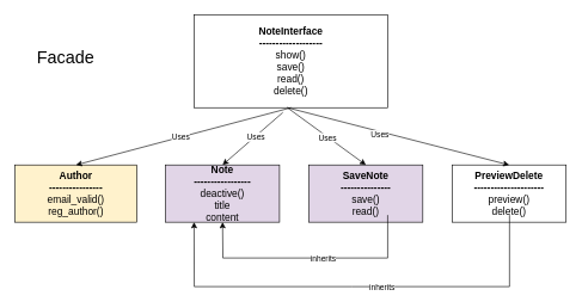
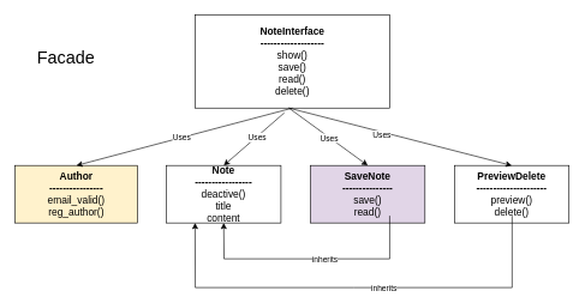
- <mxCell id="5" value="&lt;b&gt;&lt;font style=&quot;font-size: 14px;&quot;&gt;Note&lt;/font&gt;&lt;/b&gt;&lt;div&gt;&lt;b&gt;&lt;font style=&quot;font-size: 14px;&quot;&gt;-----------------&lt;/font&gt;&lt;/b&gt;&lt;/div&gt;&lt;div&gt;&lt;font style=&quot;font-size: 14px;&quot;&gt;deactive()&lt;/font&gt;&lt;/div&gt;&lt;div&gt;&lt;font style=&quot;font-size: 14px;&quot;&gt;title&lt;/font&gt;&lt;/div&gt;&lt;div&gt;&lt;font style=&quot;font-size: 14px;&quot;&gt;content&lt;/font&gt;&lt;/div&gt;" style="rounded=0;whiteSpace=wrap;html=1;fillColor=#e1d5e7;" vertex="1" parent="1"><mxGeometry x="230" y="230" width="159" height="80" as="geometry" /></mxCell>
+ <mxCell id="5" value="&lt;b&gt;&lt;font style=&quot;font-size: 14px;&quot;&gt;Note&lt;/font&gt;&lt;/b&gt;&lt;div&gt;&lt;b&gt;&lt;font style=&quot;font-size: 14px;&quot;&gt;-----------------&lt;/font&gt;&lt;/b&gt;&lt;/div&gt;&lt;div&gt;&lt;font style=&quot;font-size: 14px;&quot;&gt;deactive()&lt;/font&gt;&lt;/div&gt;&lt;div&gt;&lt;font style=&quot;font-size: 14px;&quot;&gt;title&lt;/font&gt;&lt;/div&gt;&lt;div&gt;&lt;font style=&quot;font-size: 14px;&quot;&gt;content&lt;/font&gt;&lt;/div&gt;" style="rounded=0;whiteSpace=wrap;html=1;" vertex="1" parent="1"><mxGeometry x="230" y="230" width="159" height="80" as="geometry" /></mxCell>
